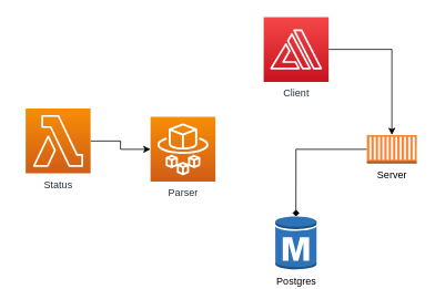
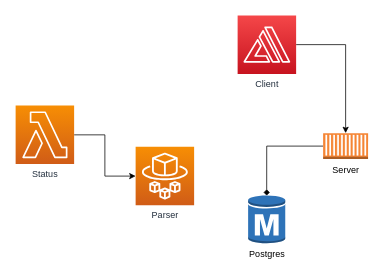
- <mxCell id="7" value="Status" style="points=[[0,0,0],[0.25,0,0],[0.5,0,0],[0.75,0,0],[1,0,0],[0,1,0],[0.25,1,0],[0.5,1,0],[0.75,1,0],[1,1,0],[0,0.25,0],[0,0.5,0],[0,0.75,0],[1,0.25,0],[1,0.5,0],[1,0.75,0]];outlineConnect=0;fontColor=#232F3E;gradientColor=#F78E04;gradientDirection=north;fillColor=#D05C17;strokeColor=#ffffff;dashed=0;verticalLabelPosition=bottom;verticalAlign=top;align=center;html=1;fontSize=12;fontStyle=0;aspect=fixed;shape=mxgraph.aws4.resourceIcon;resIcon=mxgraph.aws4.lambda;" vertex="1" parent="1"><mxGeometry x="30" y="130.25" width="78" height="78" as="geometry" /></mxCell>
+ <mxCell id="7" value="Status" style="points=[[0,0,0],[0.25,0,0],[0.5,0,0],[0.75,0,0],[1,0,0],[0,1,0],[0.25,1,0],[0.5,1,0],[0.75,1,0],[1,1,0],[0,0.25,0],[0,0.5,0],[0,0.75,0],[1,0.25,0],[1,0.5,0],[1,0.75,0]];outlineConnect=0;fontColor=#232F3E;gradientColor=#F78E04;gradientDirection=north;fillColor=#D05C17;strokeColor=#ffffff;dashed=0;verticalLabelPosition=bottom;verticalAlign=top;align=center;html=1;fontSize=12;fontStyle=0;aspect=fixed;shape=mxgraph.aws4.resourceIcon;resIcon=mxgraph.aws4.lambda;" vertex="1" parent="1"><mxGeometry x="20" y="140.25" width="78" height="78" as="geometry" /></mxCell>
- <mxCell id="3" value="Parser&lt;br&gt;" style="points=[[0,0,0],[0.25,0,0],[0.5,0,0],[0.75,0,0],[1,0,0],[0,1,0],[0.25,1,0],[0.5,1,0],[0.75,1,0],[1,1,0],[0,0.25,0],[0,0.5,0],[0,0.75,0],[1,0.25,0],[1,0.5,0],[1,0.75,0]];outlineConnect=0;fontColor=#232F3E;gradientColor=#F78E04;gradientDirection=north;fillColor=#D05C17;strokeColor=#ffffff;dashed=0;verticalLabelPosition=bottom;verticalAlign=top;align=center;html=1;fontSize=12;fontStyle=0;aspect=fixed;shape=mxgraph.aws4.resourceIcon;resIcon=mxgraph.aws4.fargate;" vertex="1" parent="1"><mxGeometry x="180" y="140.25" width="78" height="78" as="geometry" /></mxCell>
+ <mxCell id="3" value="Parser&lt;br&gt;" style="points=[[0,0,0],[0.25,0,0],[0.5,0,0],[0.75,0,0],[1,0,0],[0,1,0],[0.25,1,0],[0.5,1,0],[0.75,1,0],[1,1,0],[0,0.25,0],[0,0.5,0],[0,0.75,0],[1,0.25,0],[1,0.5,0],[1,0.75,0]];outlineConnect=0;fontColor=#232F3E;gradientColor=#F78E04;gradientDirection=north;fillColor=#D05C17;strokeColor=#ffffff;dashed=0;verticalLabelPosition=bottom;verticalAlign=top;align=center;html=1;fontSize=12;fontStyle=0;aspect=fixed;shape=mxgraph.aws4.resourceIcon;resIcon=mxgraph.aws4.fargate;" vertex="1" parent="1"><mxGeometry x="180" y="195.25" width="78" height="78" as="geometry" /></mxCell>
- <mxCell id="5" value="Server" style="outlineConnect=0;dashed=0;verticalLabelPosition=bottom;verticalAlign=top;align=center;html=1;shape=mxgraph.aws3.ec2_compute_container;fillColor=#F58534;gradientColor=none;" vertex="1" parent="1"><mxGeometry x="440" y="162" width="60" height="34.5" as="geometry" /></mxCell>
+ <mxCell id="5" value="Server" style="outlineConnect=0;dashed=0;verticalLabelPosition=bottom;verticalAlign=top;align=center;html=1;shape=mxgraph.aws3.ec2_compute_container;fillColor=#F58534;gradientColor=none;" vertex="1" parent="1"><mxGeometry x="430" y="177" width="60" height="34.5" as="geometry" /></mxCell>
